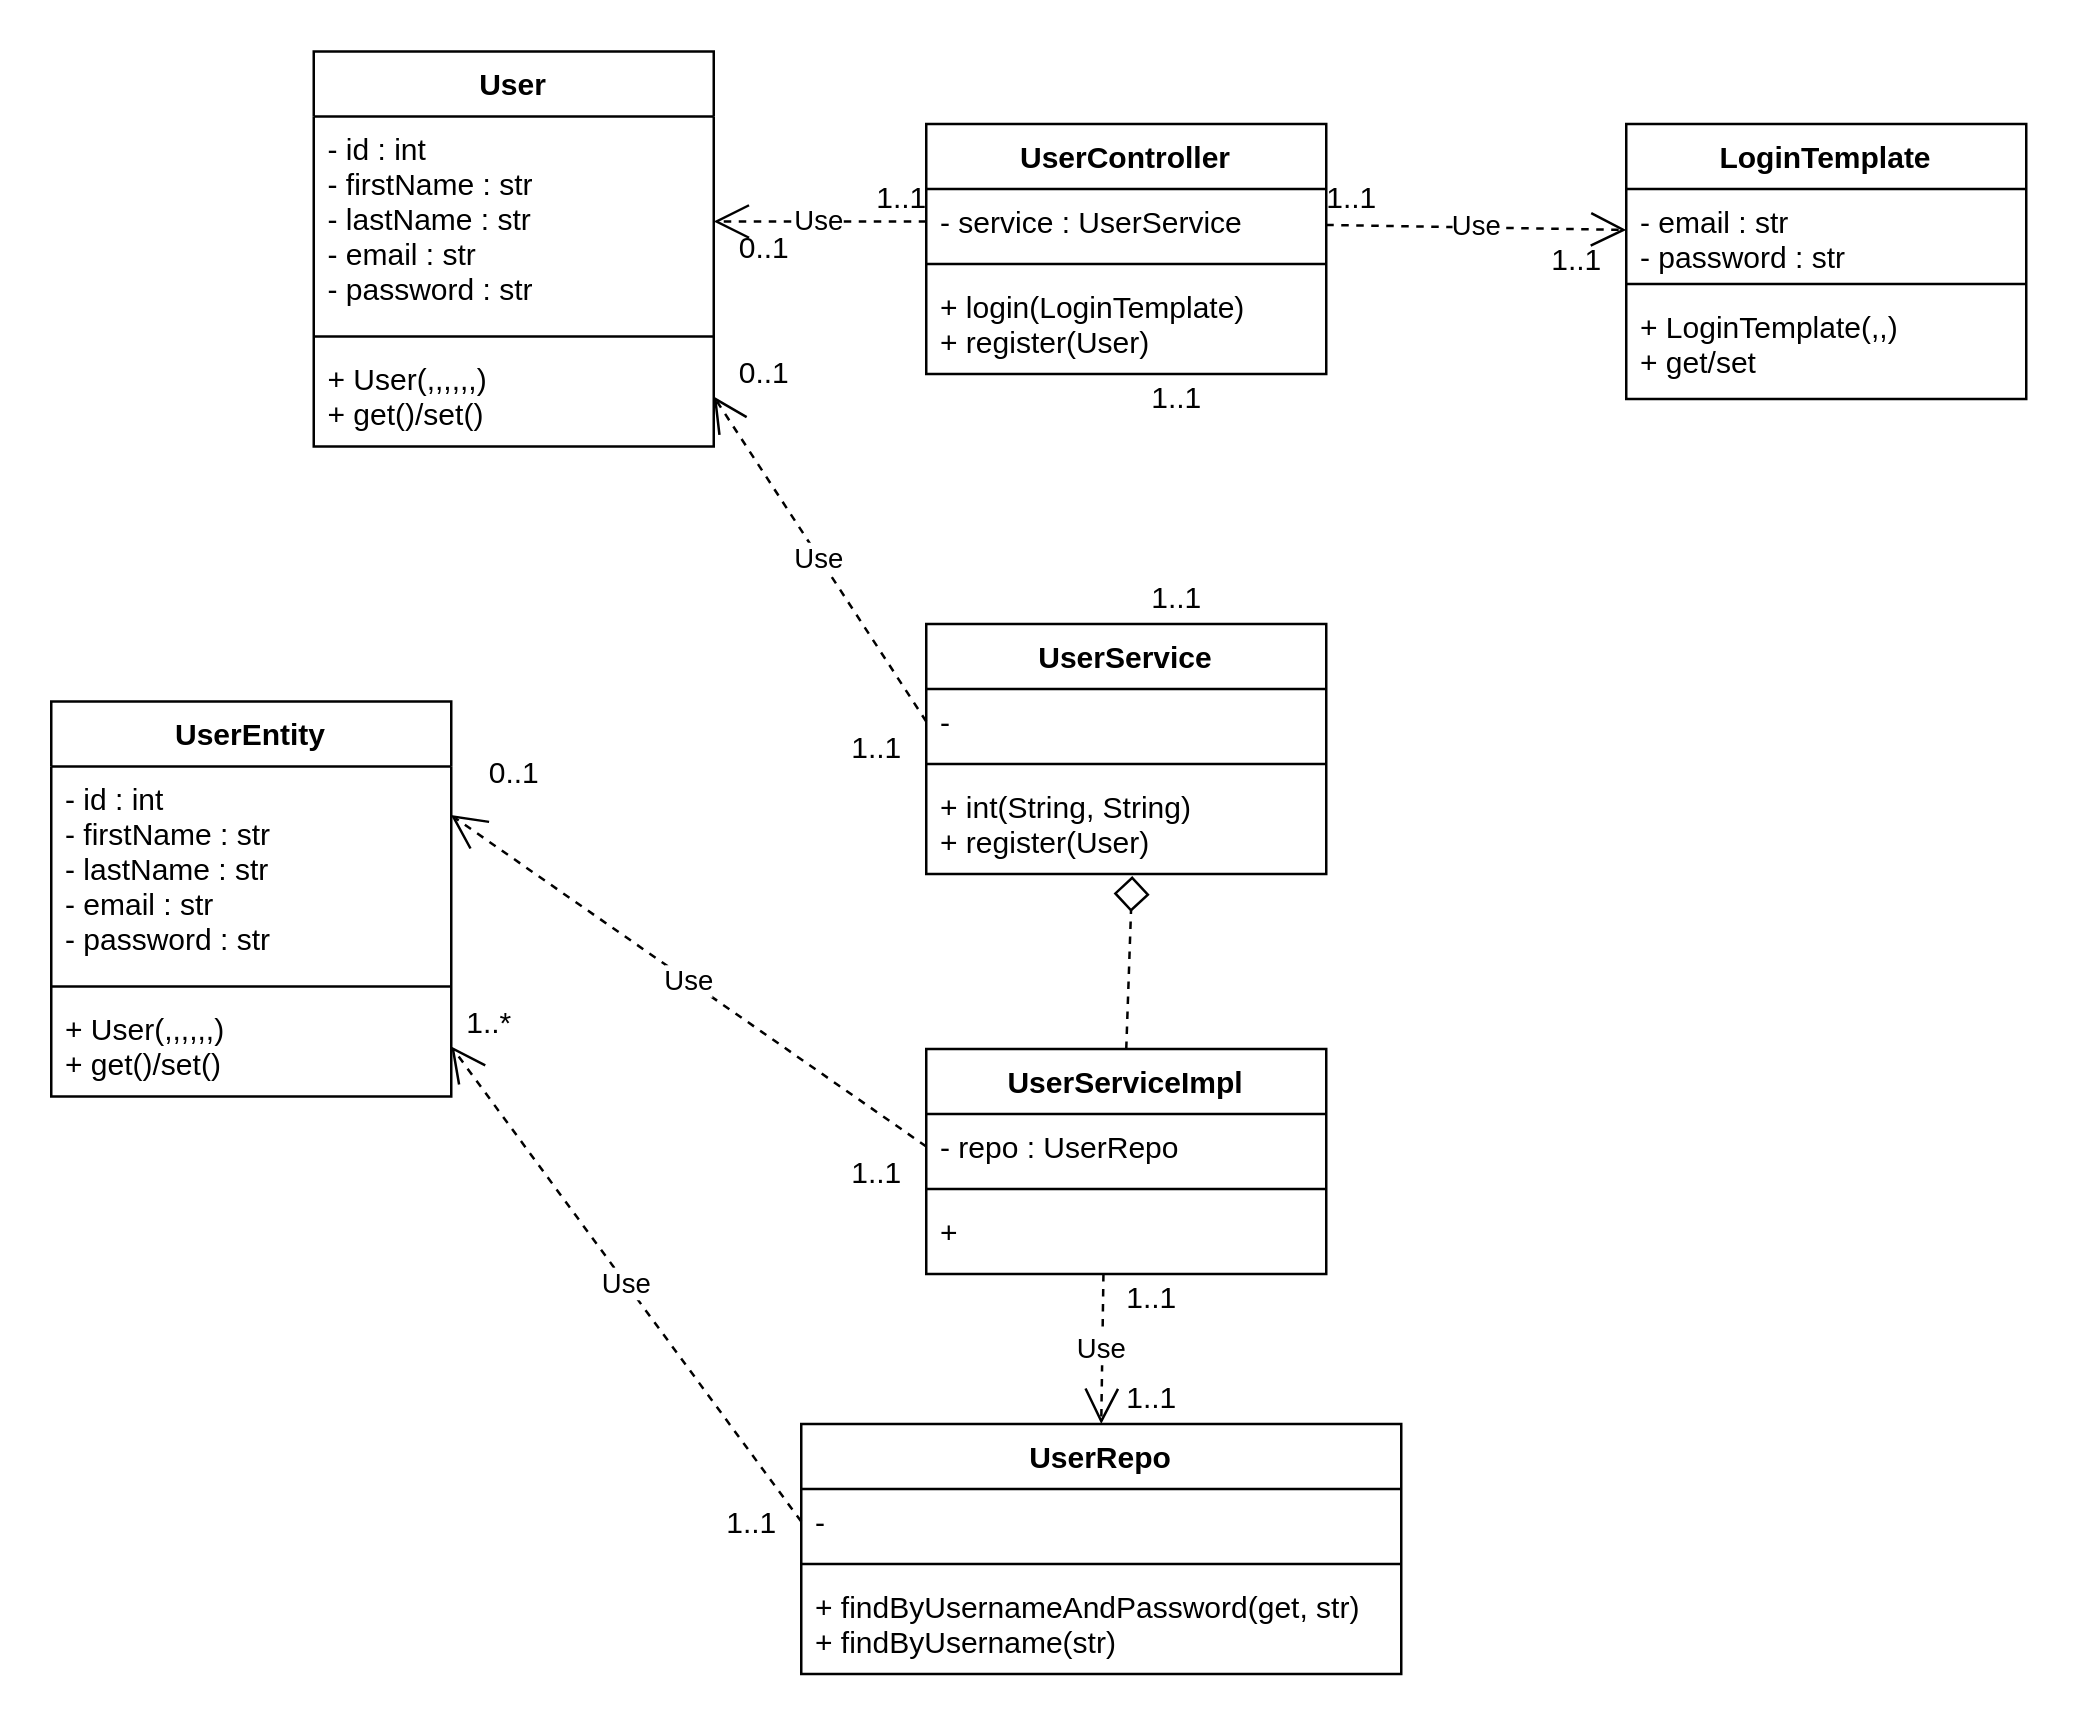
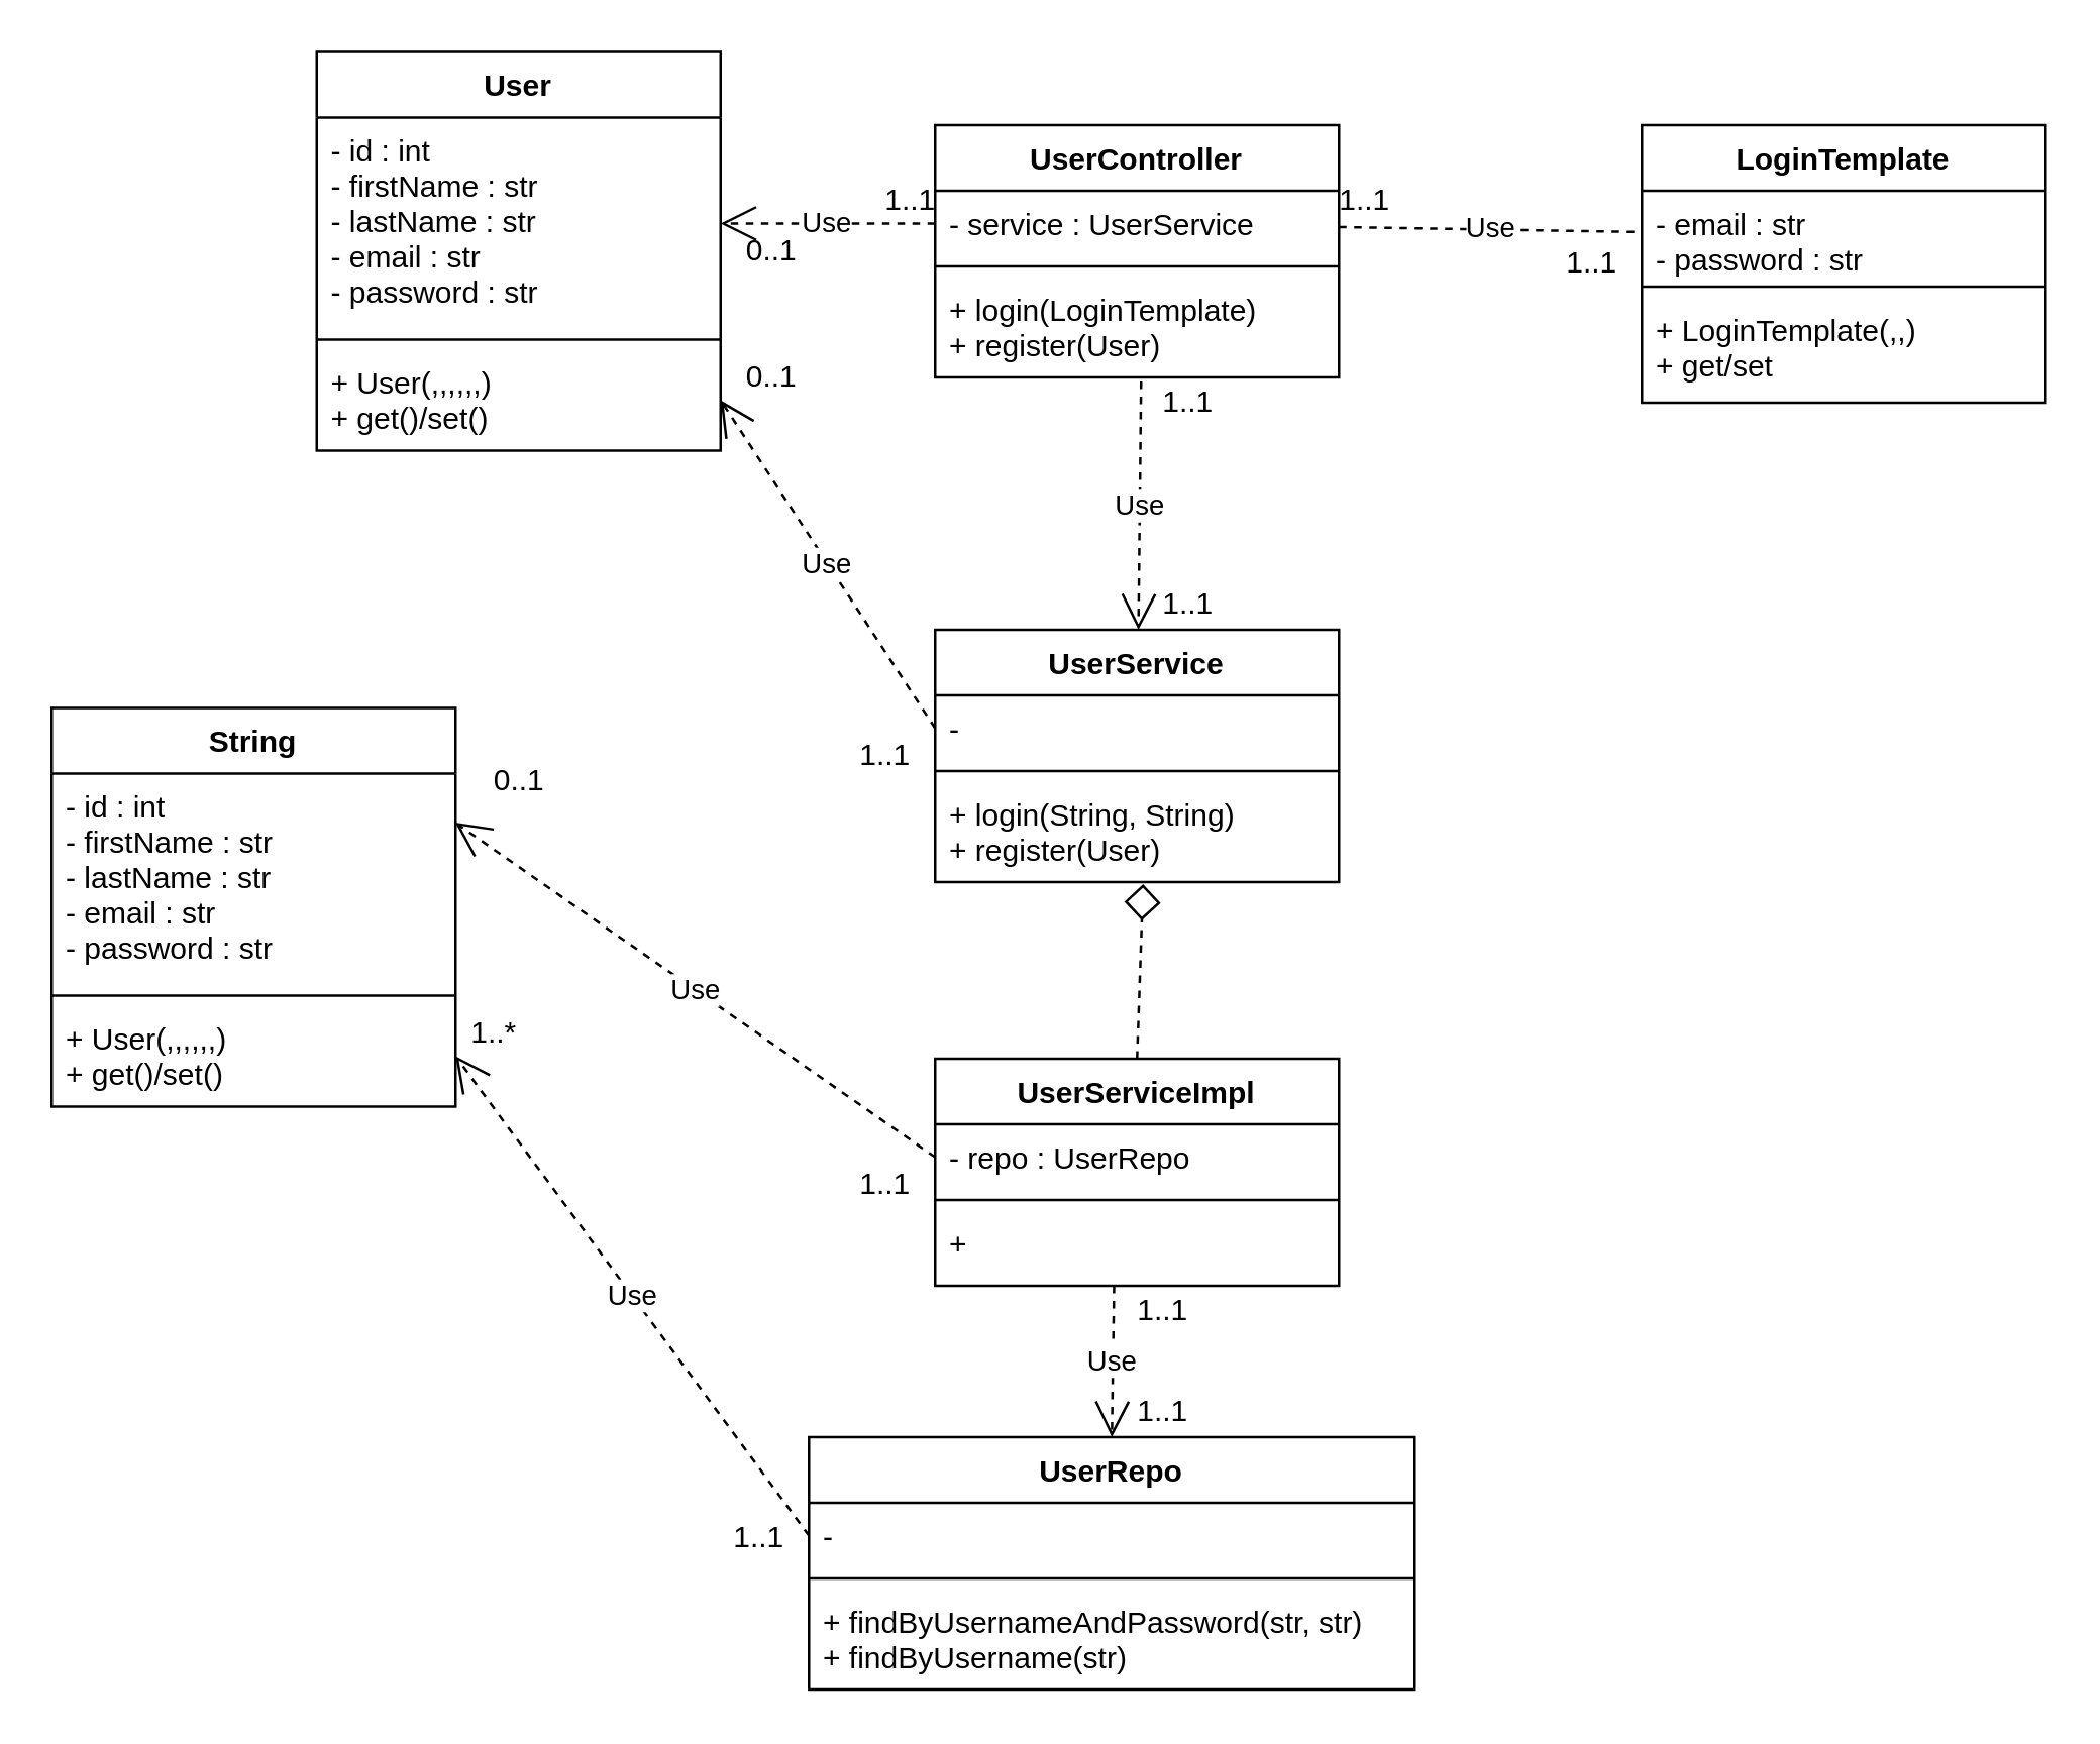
- <mxCell id="49" value="Use" style="endArrow=open;endSize=12;dashed=1;html=1;entryX=0;entryY=0.482;entryDx=0;entryDy=0;entryPerimeter=0;" edge="1" parent="1" source="3" target="46"><mxGeometry width="160" relative="1" as="geometry"><mxPoint x="550" y="99" as="sourcePoint" /><mxPoint x="710" y="99" as="targetPoint" /></mxGeometry></mxCell>
+ <mxCell id="49" value="Use" style="endArrow=none;endSize=12;dashed=1;html=1;entryX=0;entryY=0.482;entryDx=0;entryDy=0;entryPerimeter=0;" edge="1" parent="1" source="3" target="46"><mxGeometry width="160" relative="1" as="geometry"><mxPoint x="550" y="99" as="sourcePoint" /><mxPoint x="710" y="99" as="targetPoint" /></mxGeometry></mxCell>
+ <mxCell id="26" value="Use" style="endArrow=open;endSize=12;dashed=1;html=1;exitX=0.51;exitY=1.04;exitDx=0;exitDy=0;exitPerimeter=0;" parent="1" source="5" target="14" edge="1"><mxGeometry width="160" relative="1" as="geometry"><mxPoint x="470" y="199" as="sourcePoint" /><mxPoint x="630" y="199" as="targetPoint" /></mxGeometry></mxCell>
- <mxCell id="22" value="UserEntity" style="swimlane;fontStyle=1;align=center;verticalAlign=top;childLayout=stackLayout;horizontal=1;startSize=26;horizontalStack=0;resizeParent=1;resizeParentMax=0;resizeLast=0;collapsible=1;marginBottom=0;" parent="1" vertex="1"><mxGeometry x="20" y="280" width="160" height="158" as="geometry" /></mxCell>
+ <mxCell id="22" value="String" style="swimlane;fontStyle=1;align=center;verticalAlign=top;childLayout=stackLayout;horizontal=1;startSize=26;horizontalStack=0;resizeParent=1;resizeParentMax=0;resizeLast=0;collapsible=1;marginBottom=0;" parent="1" vertex="1"><mxGeometry x="20" y="280" width="160" height="158" as="geometry" /></mxCell>
- <mxCell id="17" value="+ int(String, String)&#10;+ register(User)" style="text;strokeColor=none;fillColor=none;align=left;verticalAlign=top;spacingLeft=4;spacingRight=4;overflow=hidden;rotatable=0;points=[[0,0.5],[1,0.5]];portConstraint=eastwest;" parent="14" vertex="1"><mxGeometry y="60" width="160" height="40" as="geometry" /></mxCell>
+ <mxCell id="17" value="+ login(String, String)&#10;+ register(User)" style="text;strokeColor=none;fillColor=none;align=left;verticalAlign=top;spacingLeft=4;spacingRight=4;overflow=hidden;rotatable=0;points=[[0,0.5],[1,0.5]];portConstraint=eastwest;" parent="14" vertex="1"><mxGeometry y="60" width="160" height="40" as="geometry" /></mxCell>
- <mxCell id="21" value="+ findByUsernameAndPassword(get, str)&#10;+ findByUsername(str)" style="text;strokeColor=none;fillColor=none;align=left;verticalAlign=top;spacingLeft=4;spacingRight=4;overflow=hidden;rotatable=0;points=[[0,0.5],[1,0.5]];portConstraint=eastwest;" parent="18" vertex="1"><mxGeometry y="60" width="240" height="40" as="geometry" /></mxCell>
+ <mxCell id="21" value="+ findByUsernameAndPassword(str, str)&#10;+ findByUsername(str)" style="text;strokeColor=none;fillColor=none;align=left;verticalAlign=top;spacingLeft=4;spacingRight=4;overflow=hidden;rotatable=0;points=[[0,0.5],[1,0.5]];portConstraint=eastwest;" parent="18" vertex="1"><mxGeometry y="60" width="240" height="40" as="geometry" /></mxCell>
